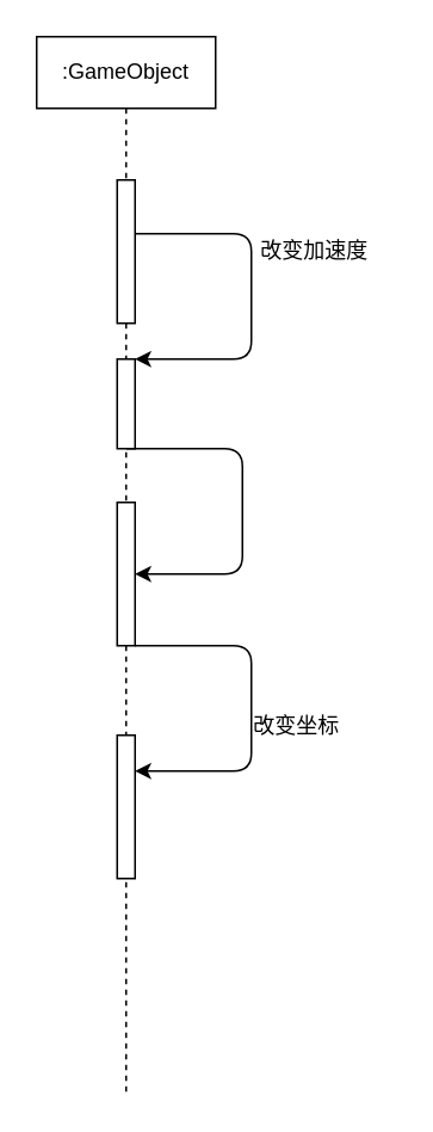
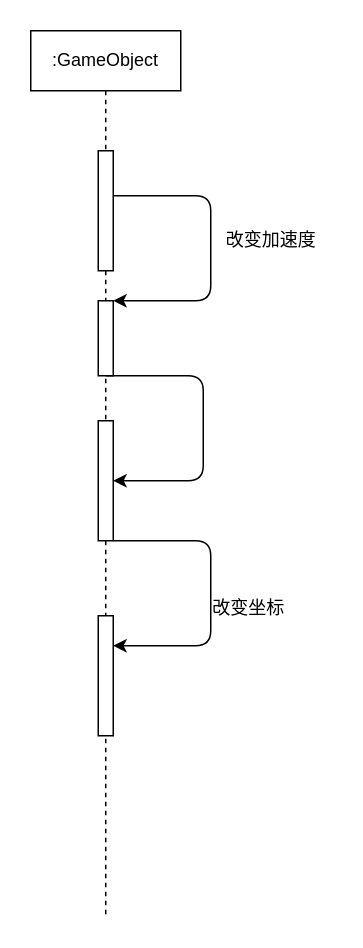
- <mxCell id="10" value="改变加速度" style="text;html=1;align=center;verticalAlign=middle;resizable=0;points=[];autosize=1;strokeColor=none;fillColor=none;" vertex="1" parent="1"><mxGeometry x="135" y="125" width="80" height="30" as="geometry" /></mxCell>
+ <mxCell id="10" value="改变加速度" style="text;html=1;align=center;verticalAlign=middle;resizable=0;points=[];autosize=1;strokeColor=none;fillColor=none;" vertex="1" parent="1"><mxGeometry x="140" y="145" width="80" height="30" as="geometry" /></mxCell>
